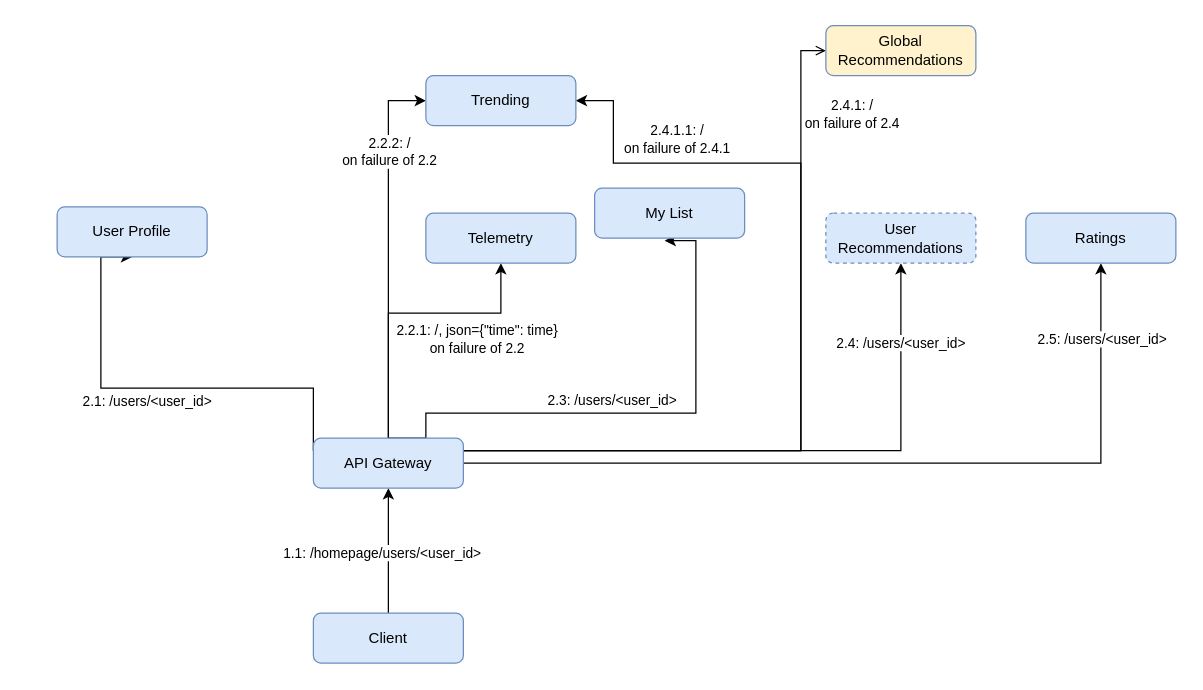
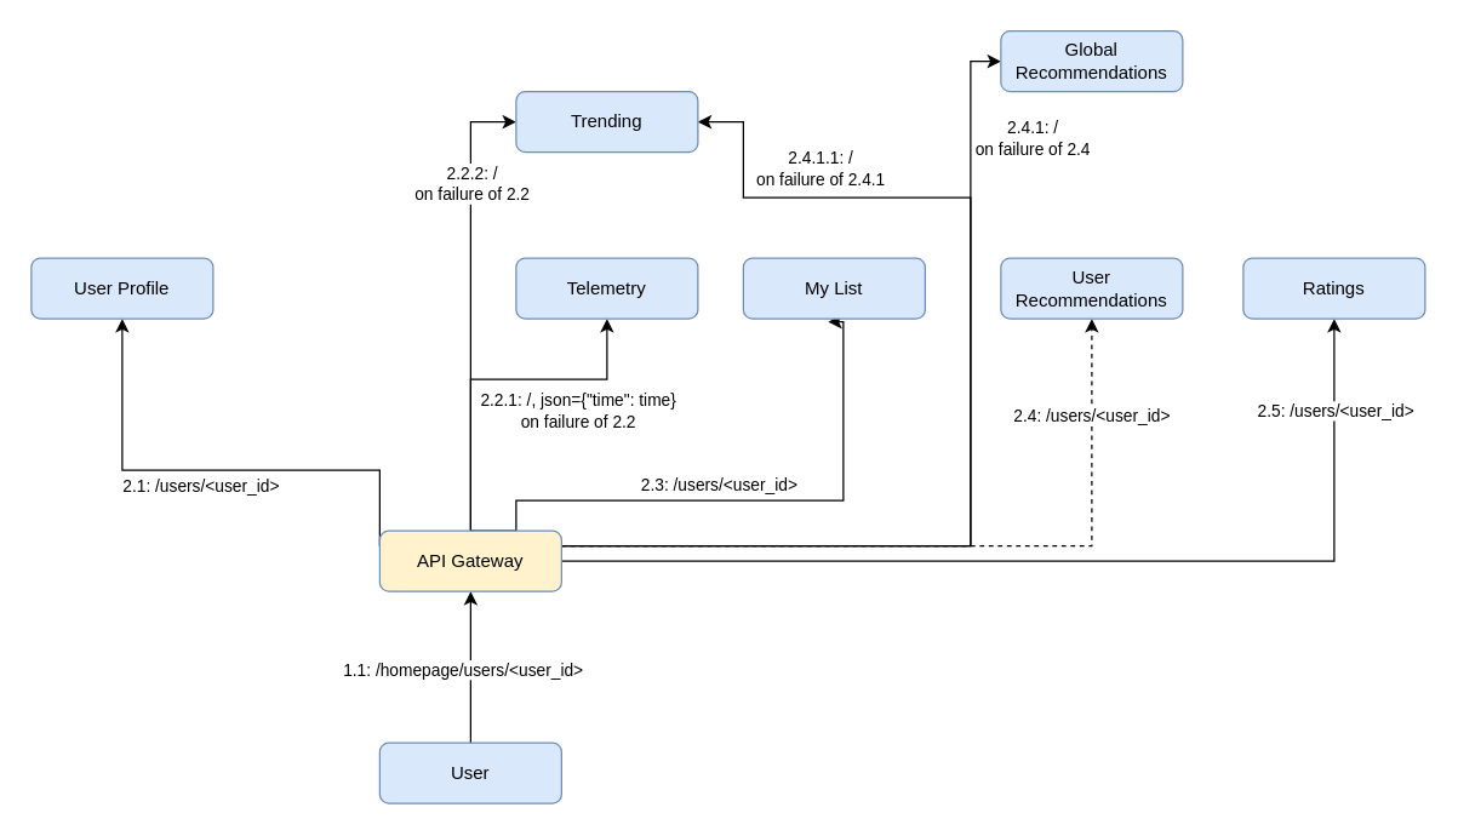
- <mxCell id="12" style="edgeStyle=orthogonalEdgeStyle;rounded=0;orthogonalLoop=1;jettySize=auto;html=1;exitX=1;exitY=0.25;exitDx=0;exitDy=0;entryX=0;entryY=0.5;entryDx=0;entryDy=0;labelBackgroundColor=#ffffff;endArrow=open;" parent="1" source="18" target="24" edge="1"><mxGeometry relative="1" as="geometry"><Array as="points"><mxPoint x="640" y="360" /><mxPoint x="640" y="40" /></Array></mxGeometry></mxCell>
+ <mxCell id="12" style="edgeStyle=orthogonalEdgeStyle;rounded=0;orthogonalLoop=1;jettySize=auto;html=1;exitX=1;exitY=0.25;exitDx=0;exitDy=0;entryX=0;entryY=0.5;entryDx=0;entryDy=0;labelBackgroundColor=#ffffff;" parent="1" source="18" target="24" edge="1"><mxGeometry relative="1" as="geometry"><Array as="points"><mxPoint x="640" y="360" /><mxPoint x="640" y="40" /></Array></mxGeometry></mxCell>
- <mxCell id="24" value="Global Recommendations" style="rounded=1;whiteSpace=wrap;html=1;fontSize=12;glass=0;strokeWidth=1;shadow=0;fillColor=#fff2cc;strokeColor=#6c8ebf;" parent="1" vertex="1"><mxGeometry x="660" y="20" width="120" height="40" as="geometry" /></mxCell>
+ <mxCell id="24" value="Global Recommendations" style="rounded=1;whiteSpace=wrap;html=1;fontSize=12;glass=0;strokeWidth=1;shadow=0;fillColor=#dae8fc;strokeColor=#6c8ebf;" parent="1" vertex="1"><mxGeometry x="660" y="20" width="120" height="40" as="geometry" /></mxCell>
- <mxCell id="22" value="My List" style="rounded=1;whiteSpace=wrap;html=1;fontSize=12;glass=0;strokeWidth=1;shadow=0;fillColor=#dae8fc;strokeColor=#6c8ebf;" parent="1" vertex="1"><mxGeometry x="475" y="150" width="120" height="40" as="geometry" /></mxCell>
+ <mxCell id="22" value="My List" style="rounded=1;whiteSpace=wrap;html=1;fontSize=12;glass=0;strokeWidth=1;shadow=0;fillColor=#dae8fc;strokeColor=#6c8ebf;" parent="1" vertex="1"><mxGeometry x="490" y="170" width="120" height="40" as="geometry" /></mxCell>
- <mxCell id="26" value="User Profile" style="rounded=1;whiteSpace=wrap;html=1;fontSize=12;glass=0;strokeWidth=1;shadow=0;fillColor=#dae8fc;strokeColor=#6c8ebf;" parent="1" vertex="1"><mxGeometry x="45" y="165" width="120" height="40" as="geometry" /></mxCell>
+ <mxCell id="26" value="User Profile" style="rounded=1;whiteSpace=wrap;html=1;fontSize=12;glass=0;strokeWidth=1;shadow=0;fillColor=#dae8fc;strokeColor=#6c8ebf;" parent="1" vertex="1"><mxGeometry x="20" y="170" width="120" height="40" as="geometry" /></mxCell>
- <mxCell id="23" value="User Recommendations" style="rounded=1;whiteSpace=wrap;html=1;fontSize=12;glass=0;strokeWidth=1;shadow=0;fillColor=#dae8fc;strokeColor=#6c8ebf;dashed=1;" parent="1" vertex="1"><mxGeometry x="660" y="170" width="120" height="40" as="geometry" /></mxCell>
+ <mxCell id="23" value="User Recommendations" style="rounded=1;whiteSpace=wrap;html=1;fontSize=12;glass=0;strokeWidth=1;shadow=0;fillColor=#dae8fc;strokeColor=#6c8ebf;" parent="1" vertex="1"><mxGeometry x="660" y="170" width="120" height="40" as="geometry" /></mxCell>
- <mxCell id="10" style="edgeStyle=orthogonalEdgeStyle;rounded=0;orthogonalLoop=1;jettySize=auto;html=1;exitX=1;exitY=0.25;exitDx=0;exitDy=0;entryX=0.5;entryY=1;entryDx=0;entryDy=0;labelBackgroundColor=#ffffff;" parent="1" source="18" target="23" edge="1"><mxGeometry relative="1" as="geometry" /></mxCell>
+ <mxCell id="10" style="edgeStyle=orthogonalEdgeStyle;rounded=0;orthogonalLoop=1;jettySize=auto;html=1;exitX=1;exitY=0.25;exitDx=0;exitDy=0;entryX=0.5;entryY=1;entryDx=0;entryDy=0;labelBackgroundColor=#ffffff;dashed=1;" parent="1" source="18" target="23" edge="1"><mxGeometry relative="1" as="geometry" /></mxCell>
- <mxCell id="18" value="API Gateway" style="rounded=1;whiteSpace=wrap;html=1;fontSize=12;glass=0;strokeWidth=1;shadow=0;fillColor=#dae8fc;strokeColor=#6c8ebf;" parent="1" vertex="1"><mxGeometry x="250" y="350" width="120" height="40" as="geometry" /></mxCell>
+ <mxCell id="18" value="API Gateway" style="rounded=1;whiteSpace=wrap;html=1;fontSize=12;glass=0;strokeWidth=1;shadow=0;fillColor=#fff2cc;strokeColor=#6c8ebf;" parent="1" vertex="1"><mxGeometry x="250" y="350" width="120" height="40" as="geometry" /></mxCell>
- <mxCell id="19" value="Client" style="rounded=1;whiteSpace=wrap;html=1;fontSize=12;glass=0;strokeWidth=1;shadow=0;fillColor=#dae8fc;strokeColor=#6c8ebf;" parent="1" vertex="1"><mxGeometry x="250" y="490" width="120" height="40" as="geometry" /></mxCell>
+ <mxCell id="19" value="User" style="rounded=1;whiteSpace=wrap;html=1;fontSize=12;glass=0;strokeWidth=1;shadow=0;fillColor=#dae8fc;strokeColor=#6c8ebf;" parent="1" vertex="1"><mxGeometry x="250" y="490" width="120" height="40" as="geometry" /></mxCell>
